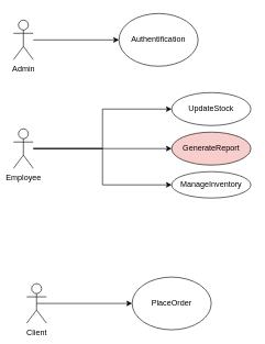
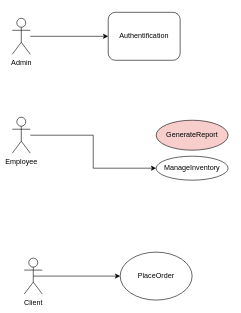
- <mxCell id="8" value="Authentification" style="ellipse;whiteSpace=wrap;html=1;" vertex="1" parent="1"><mxGeometry x="180" y="20" width="120" height="80" as="geometry" /></mxCell>
+ <mxCell id="8" value="Authentification" style="whiteSpace=wrap;html=1;rounded=1;" vertex="1" parent="1"><mxGeometry x="180" y="20" width="120" height="80" as="geometry" /></mxCell>
- <mxCell id="5" style="edgeStyle=orthogonalEdgeStyle;rounded=0;orthogonalLoop=1;jettySize=auto;html=1;entryX=0;entryY=0.5;entryDx=0;entryDy=0;" edge="1" parent="1" source="7" target="9"><mxGeometry relative="1" as="geometry" /></mxCell>
- <mxCell id="9" value="UpdateStock" style="ellipse;whiteSpace=wrap;html=1;" vertex="1" parent="1"><mxGeometry x="260" y="140" width="120" height="50" as="geometry" /></mxCell>
- <mxCell id="6" style="edgeStyle=orthogonalEdgeStyle;rounded=0;orthogonalLoop=1;jettySize=auto;html=1;entryX=0;entryY=0.5;entryDx=0;entryDy=0;" edge="1" parent="1" source="7" target="10"><mxGeometry relative="1" as="geometry" /></mxCell>
